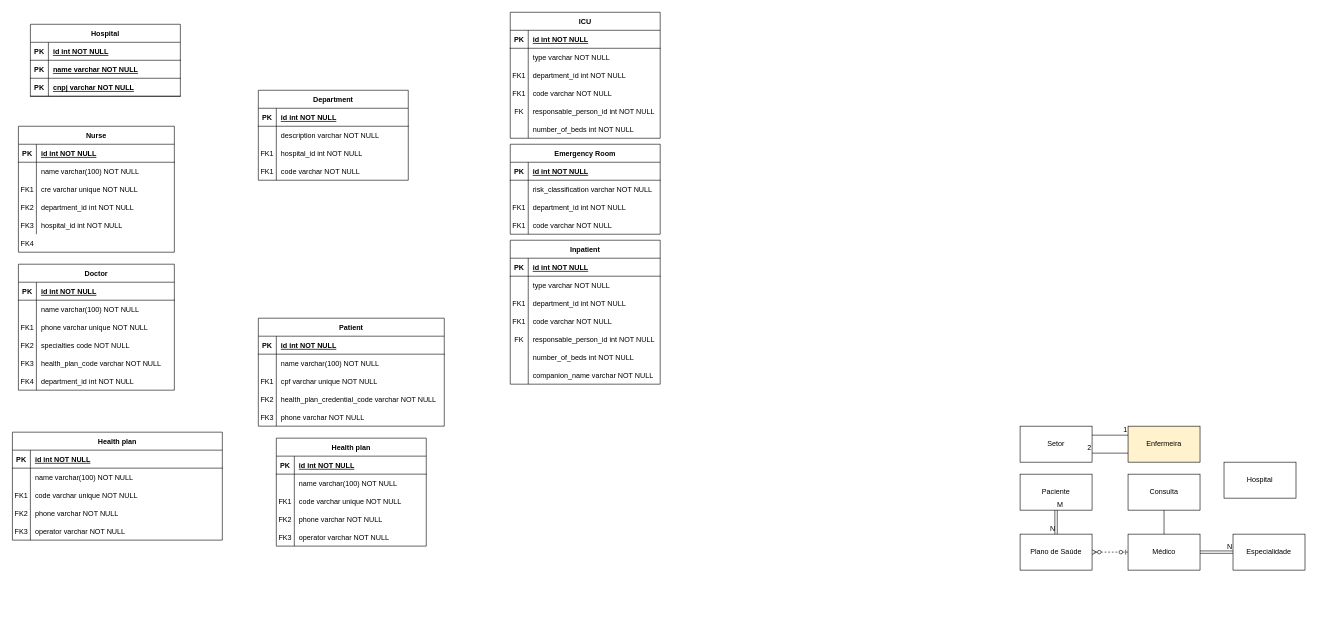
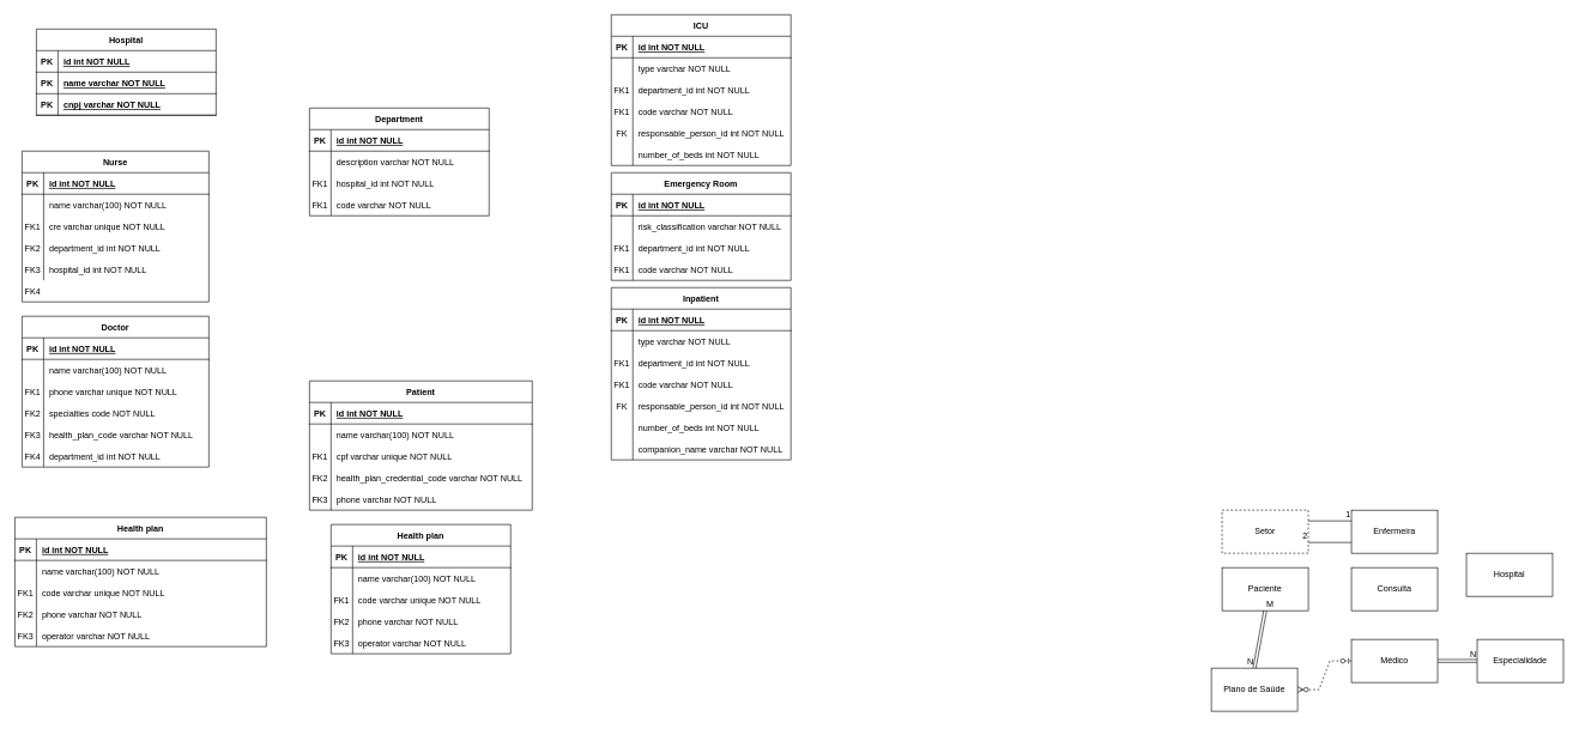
- <mxCell id="164" value="Setor" style="rounded=0;whiteSpace=wrap;html=1;" vertex="1" parent="1"><mxGeometry x="1700" y="710" width="120" height="60" as="geometry" /></mxCell>
+ <mxCell id="164" value="Setor" style="rounded=0;whiteSpace=wrap;html=1;dashed=1;" vertex="1" parent="1"><mxGeometry x="1700" y="710" width="120" height="60" as="geometry" /></mxCell>
- <mxCell id="166" value="Enfermeira" style="rounded=0;whiteSpace=wrap;html=1;fillColor=#fff2cc;" vertex="1" parent="1"><mxGeometry x="1880" y="710" width="120" height="60" as="geometry" /></mxCell>
+ <mxCell id="166" value="Enfermeira" style="rounded=0;whiteSpace=wrap;html=1;" vertex="1" parent="1"><mxGeometry x="1880" y="710" width="120" height="60" as="geometry" /></mxCell>
- <mxCell id="176" value="" style="endArrow=none;html=1;rounded=0;exitX=0.5;exitY=0;exitDx=0;exitDy=0;entryX=0.5;entryY=1;entryDx=0;entryDy=0;" edge="1" parent="1" source="167" target="170"><mxGeometry relative="1" as="geometry"><mxPoint x="1740" y="720" as="sourcePoint" /><mxPoint x="1900" y="720" as="targetPoint" /></mxGeometry></mxCell>
- <mxCell id="168" value="Plano de Saúde" style="rounded=0;whiteSpace=wrap;html=1;" vertex="1" parent="1"><mxGeometry x="1700" y="890" width="120" height="60" as="geometry" /></mxCell>
+ <mxCell id="168" value="Plano de Saúde" style="rounded=0;whiteSpace=wrap;html=1;" vertex="1" parent="1"><mxGeometry x="1685" y="930" width="120" height="60" as="geometry" /></mxCell>
